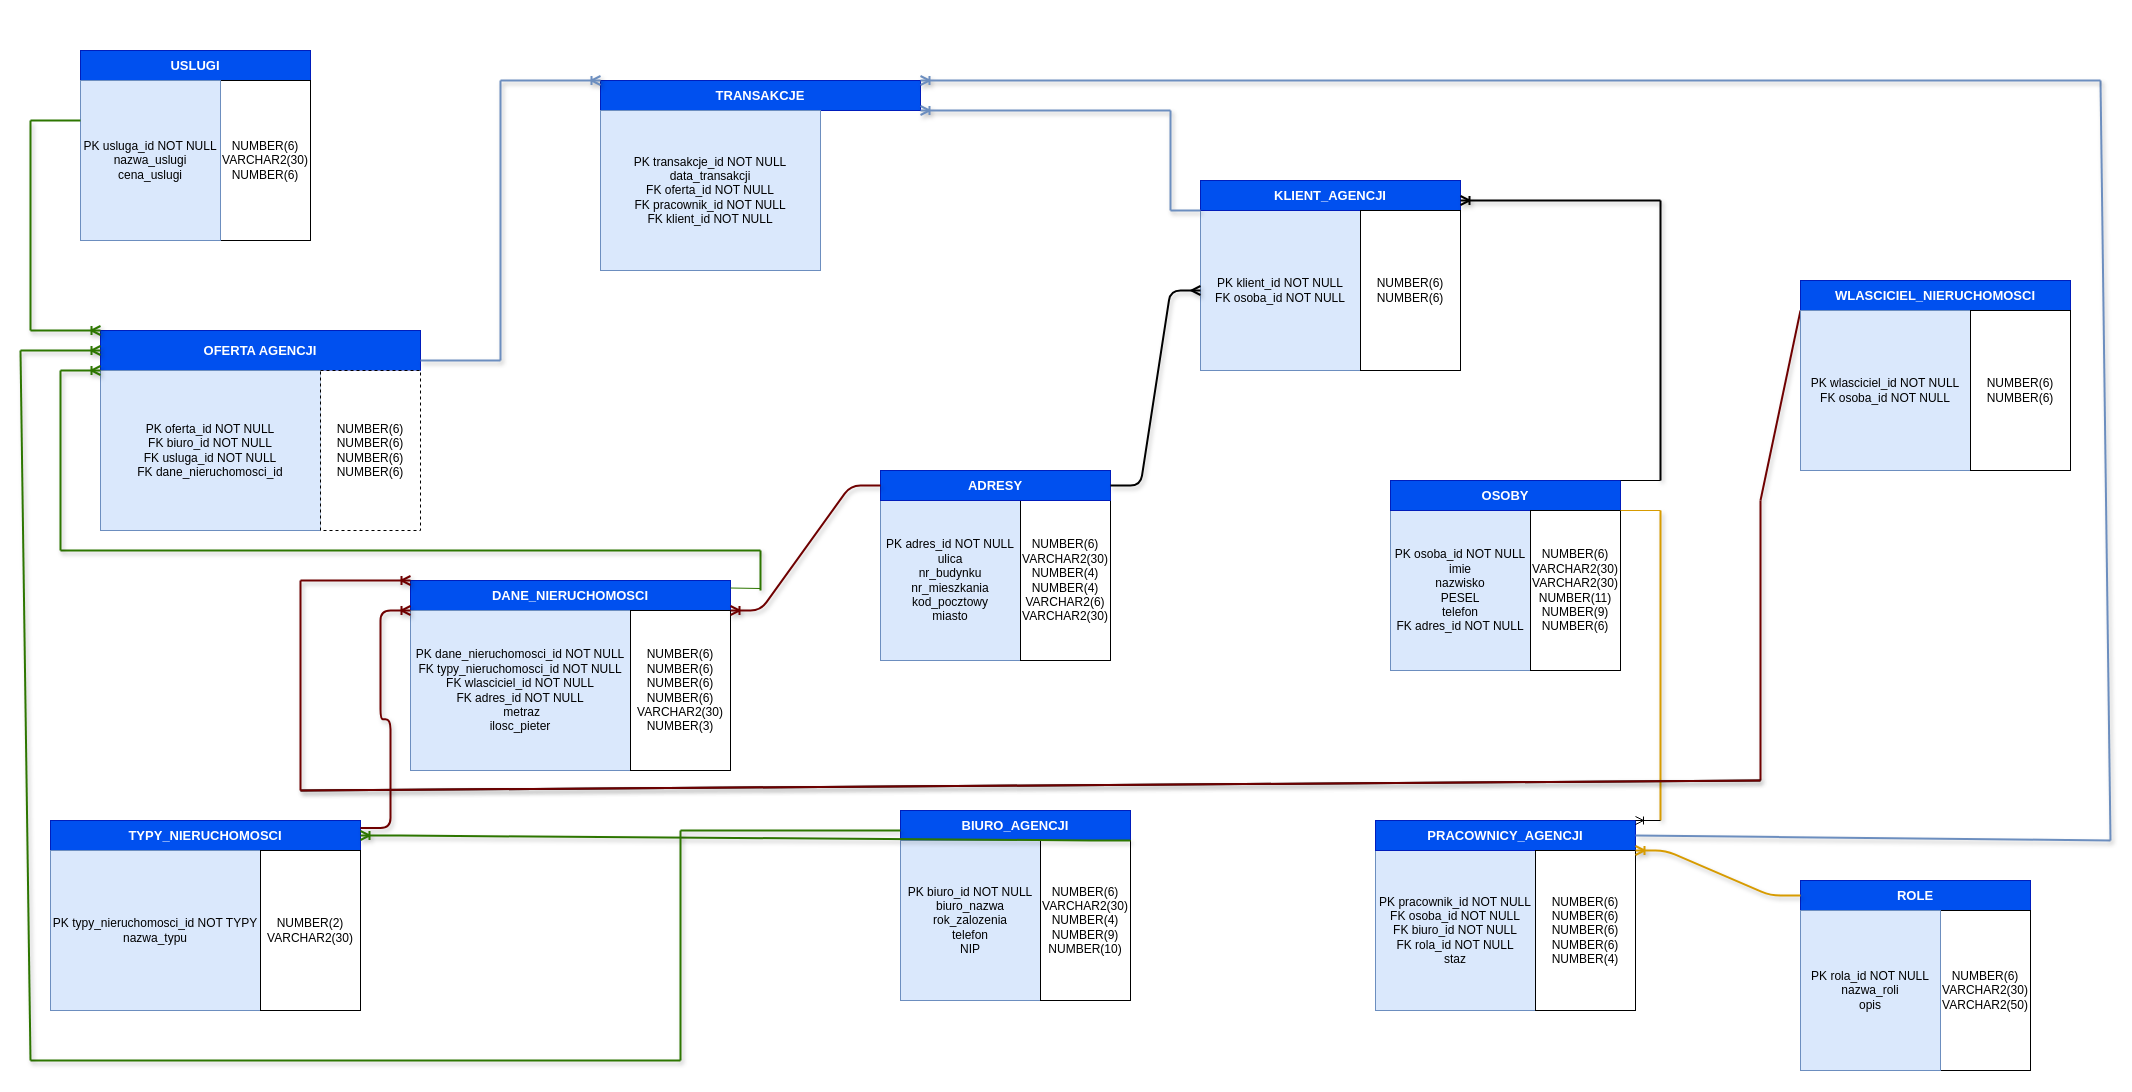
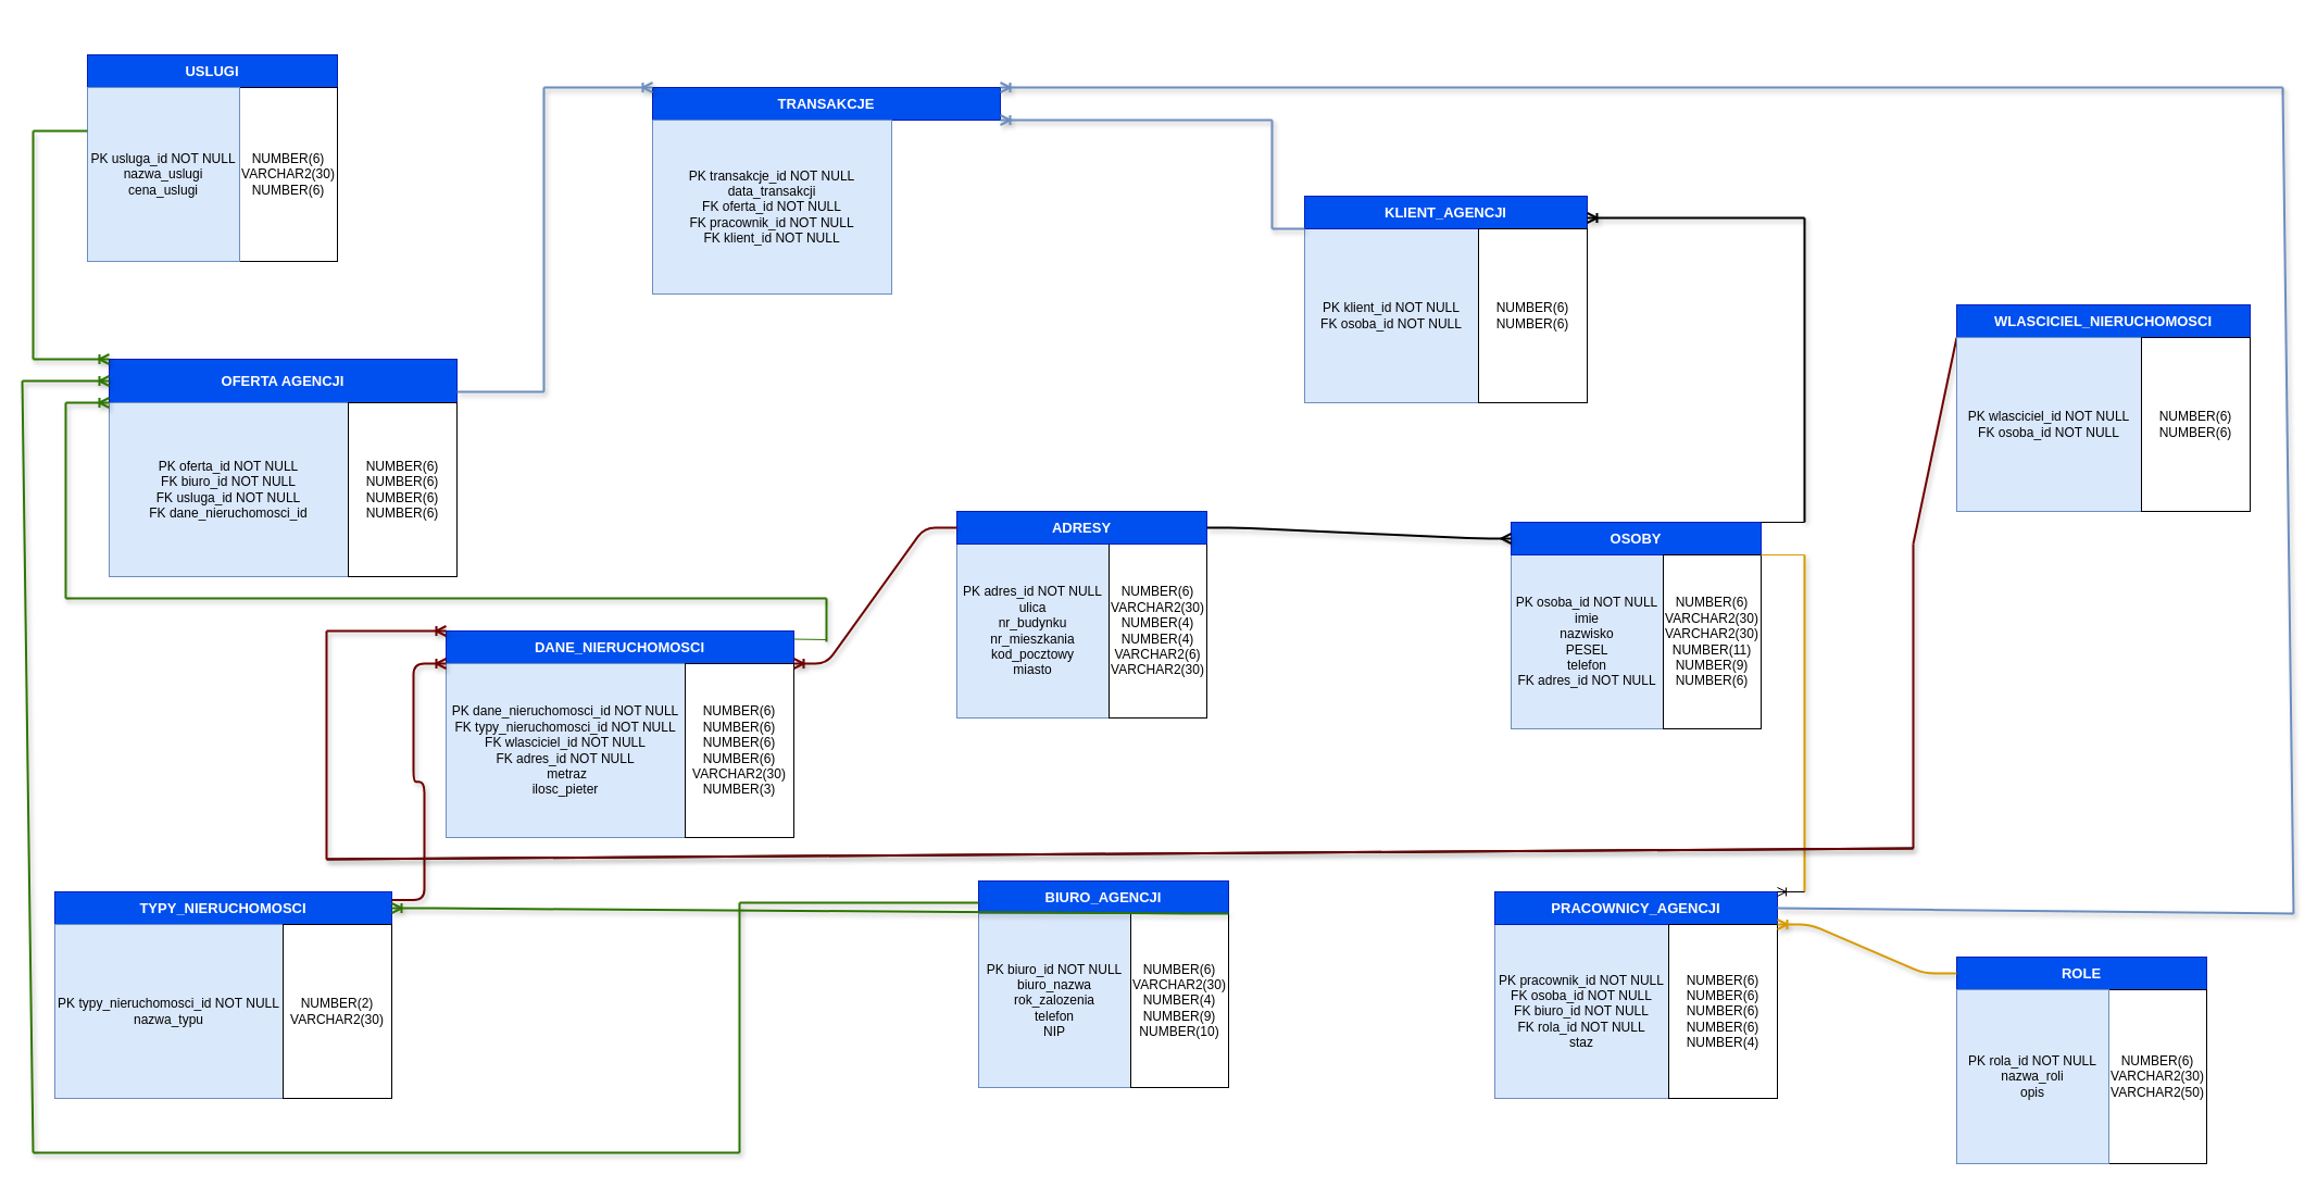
- <mxCell id="45" value="" style="edgeStyle=entityRelationEdgeStyle;fontSize=12;html=1;endArrow=ERmany;rounded=1;strokeColor=default;targetPerimeterSpacing=0;jumpSize=9;shadow=1;strokeWidth=2;" parent="1" source="44" target="27" edge="1"><mxGeometry width="100" height="100" relative="1" as="geometry"><mxPoint x="670" y="960" as="sourcePoint" /><mxPoint x="770" y="860" as="targetPoint" /></mxGeometry></mxCell>
+ <mxCell id="45" value="" style="edgeStyle=entityRelationEdgeStyle;fontSize=12;html=1;endArrow=ERmany;rounded=1;strokeColor=default;targetPerimeterSpacing=0;jumpSize=9;shadow=1;strokeWidth=2;" parent="1" source="44" target="4" edge="1"><mxGeometry width="100" height="100" relative="1" as="geometry"><mxPoint x="670" y="960" as="sourcePoint" /><mxPoint x="770" y="860" as="targetPoint" /></mxGeometry></mxCell>
- <mxCell id="33" value="NUMBER(6)&lt;br&gt;NUMBER(6)&lt;br&gt;NUMBER(6)&lt;br&gt;NUMBER(6)" style="rounded=0;whiteSpace=wrap;html=1;dashed=1;" parent="30" vertex="1"><mxGeometry x="220" y="30" width="100" height="160" as="geometry" /></mxCell>
+ <mxCell id="33" value="NUMBER(6)&lt;br&gt;NUMBER(6)&lt;br&gt;NUMBER(6)&lt;br&gt;NUMBER(6)" style="rounded=0;whiteSpace=wrap;html=1;" parent="30" vertex="1"><mxGeometry x="220" y="30" width="100" height="160" as="geometry" /></mxCell>
- <mxCell id="24" value="PK typy_nieruchomosci_id NOT TYPY&lt;br&gt;nazwa_typu&lt;br&gt;" style="rounded=0;whiteSpace=wrap;html=1;fillColor=#dae8fc;strokeColor=#6c8ebf;" parent="22" vertex="1"><mxGeometry y="30" width="210" height="160" as="geometry" /></mxCell>
+ <mxCell id="24" value="PK typy_nieruchomosci_id NOT NULL&lt;br&gt;nazwa_typu&lt;br&gt;" style="rounded=0;whiteSpace=wrap;html=1;fillColor=#dae8fc;strokeColor=#6c8ebf;" parent="22" vertex="1"><mxGeometry y="30" width="210" height="160" as="geometry" /></mxCell>
